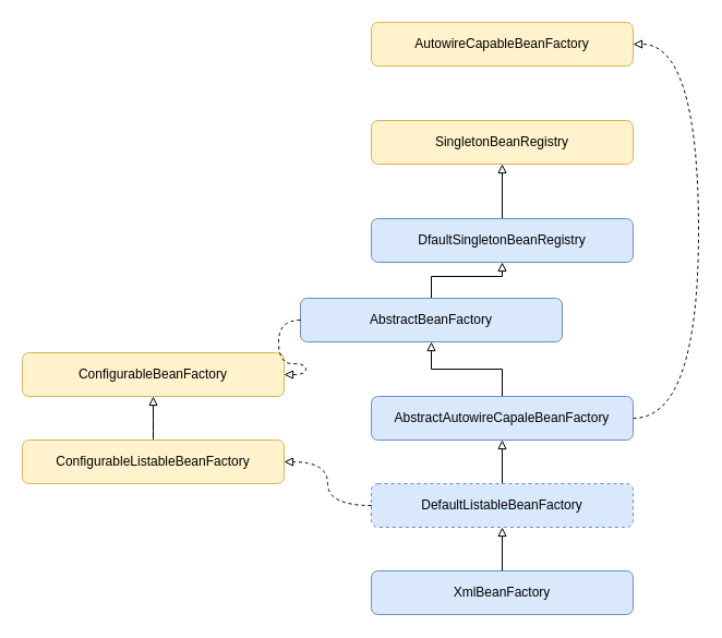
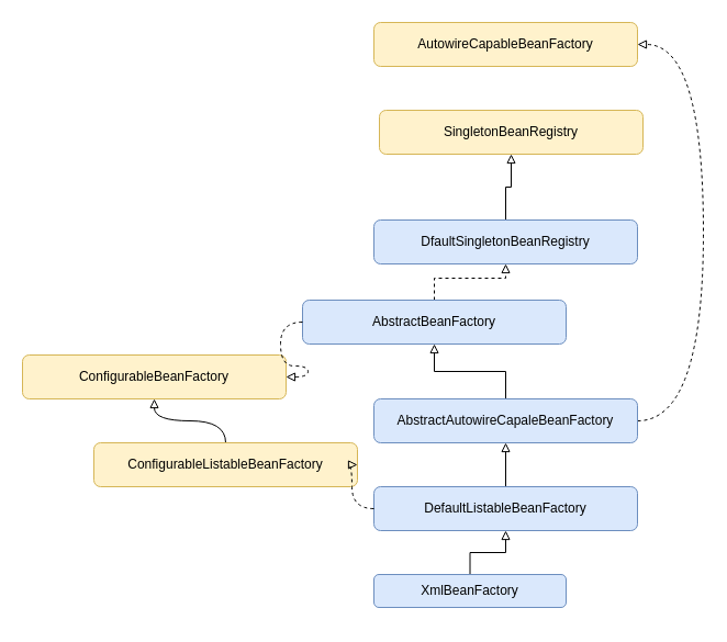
- <mxCell id="4" value="SingletonBeanRegistry" style="rounded=1;whiteSpace=wrap;html=1;fillColor=#fff2cc;strokeColor=#d6b656;" vertex="1" parent="1"><mxGeometry x="340" y="110" width="240" height="40" as="geometry" /></mxCell>
+ <mxCell id="4" value="SingletonBeanRegistry" style="rounded=1;whiteSpace=wrap;html=1;fillColor=#fff2cc;strokeColor=#d6b656;" vertex="1" parent="1"><mxGeometry x="345" y="100" width="240" height="40" as="geometry" /></mxCell>
- <mxCell id="10" value="" style="edgeStyle=orthogonalEdgeStyle;rounded=0;orthogonalLoop=1;jettySize=auto;html=1;endArrow=block;endFill=0;" edge="1" parent="1" source="11" target="13"><mxGeometry relative="1" as="geometry" /></mxCell>
+ <mxCell id="10" value="" style="edgeStyle=orthogonalEdgeStyle;rounded=0;orthogonalLoop=1;jettySize=auto;html=1;endArrow=block;endFill=0;dashed=1;" edge="1" parent="1" source="11" target="13"><mxGeometry relative="1" as="geometry" /></mxCell>
- <mxCell id="15" value="ConfigurableListableBeanFactory" style="rounded=1;whiteSpace=wrap;html=1;fillColor=#fff2cc;strokeColor=#d6b656;" vertex="1" parent="1"><mxGeometry x="20" y="403" width="240" height="40" as="geometry" /></mxCell>
+ <mxCell id="15" value="ConfigurableListableBeanFactory" style="rounded=1;whiteSpace=wrap;html=1;fillColor=#fff2cc;strokeColor=#d6b656;" vertex="1" parent="1"><mxGeometry x="85" y="403" width="240" height="40" as="geometry" /></mxCell>
- <mxCell id="6" value="DefaultListableBeanFactory" style="rounded=1;whiteSpace=wrap;html=1;fillColor=#dae8fc;strokeColor=#6c8ebf;dashed=1;" vertex="1" parent="1"><mxGeometry x="340" y="443" width="240" height="40" as="geometry" /></mxCell>
+ <mxCell id="6" value="DefaultListableBeanFactory" style="rounded=1;whiteSpace=wrap;html=1;fillColor=#dae8fc;strokeColor=#6c8ebf;" vertex="1" parent="1"><mxGeometry x="340" y="443" width="240" height="40" as="geometry" /></mxCell>
- <mxCell id="3" value="XmlBeanFactory" style="rounded=1;whiteSpace=wrap;html=1;fillColor=#dae8fc;strokeColor=#6c8ebf;" vertex="1" parent="1"><mxGeometry x="340" y="523" width="240" height="40" as="geometry" /></mxCell>
+ <mxCell id="3" value="XmlBeanFactory" style="rounded=1;whiteSpace=wrap;html=1;fillColor=#dae8fc;strokeColor=#6c8ebf;" vertex="1" parent="1"><mxGeometry x="340" y="523" width="175" height="30" as="geometry" /></mxCell>
